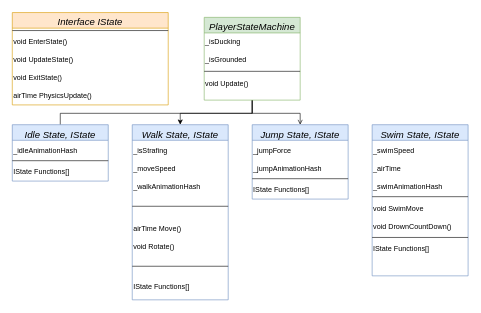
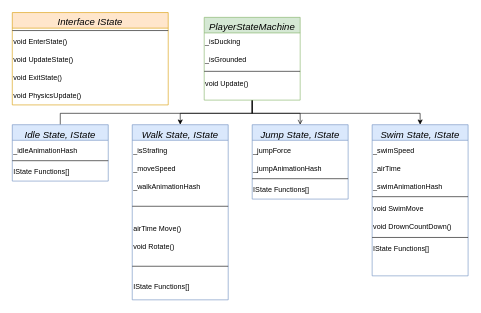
- <mxCell id="16" value="airTime PhysicsUpdate()" style="text;html=1;align=left;verticalAlign=middle;resizable=0;points=[];autosize=1;strokeColor=none;fillColor=none;" parent="11" vertex="1"><mxGeometry y="124" width="260" height="30" as="geometry" /></mxCell>
+ <mxCell id="16" value="void PhysicsUpdate()" style="text;html=1;align=left;verticalAlign=middle;resizable=0;points=[];autosize=1;strokeColor=none;fillColor=none;" parent="11" vertex="1"><mxGeometry y="124" width="260" height="30" as="geometry" /></mxCell>
+ <mxCell id="5" style="edgeStyle=orthogonalEdgeStyle;rounded=0;orthogonalLoop=1;jettySize=auto;html=1;entryX=0.5;entryY=0;entryDx=0;entryDy=0;" edge="1" parent="1" source="6" target="35"><mxGeometry relative="1" as="geometry"><Array as="points"><mxPoint x="420" y="188" /><mxPoint x="700" y="188" /></Array></mxGeometry></mxCell>
